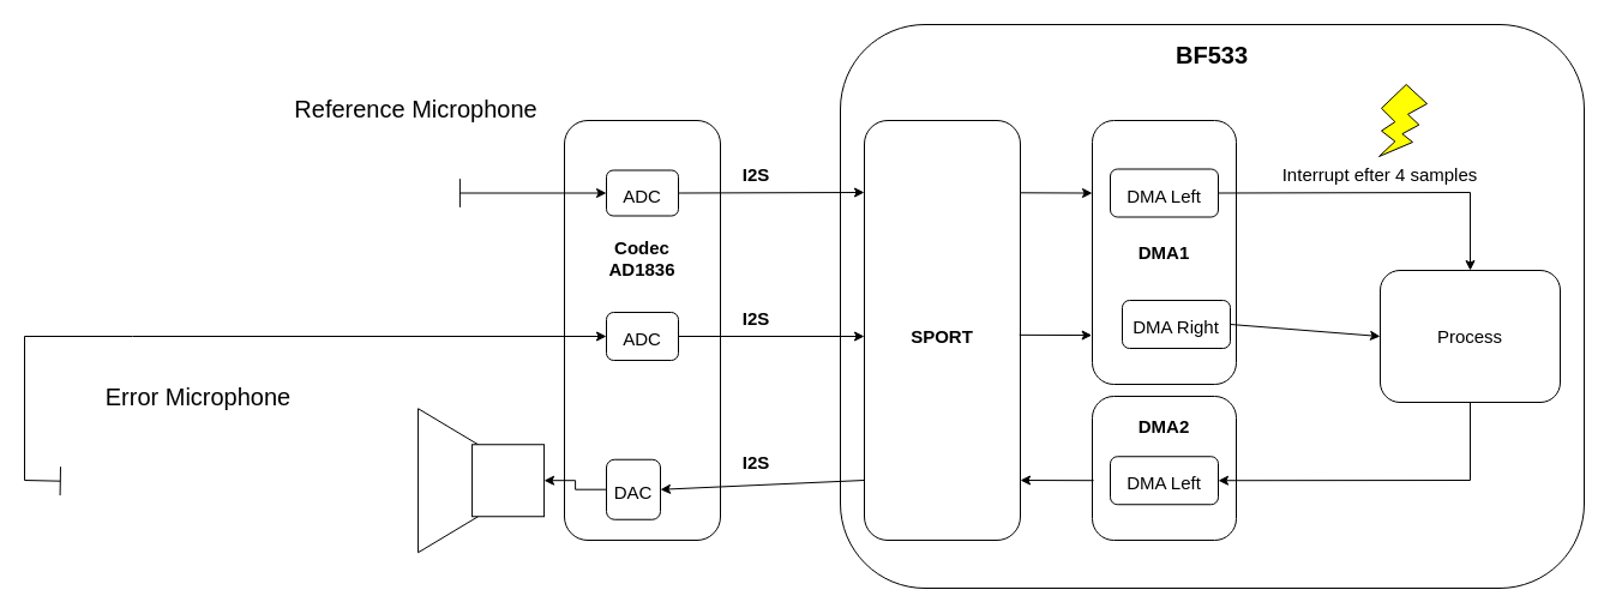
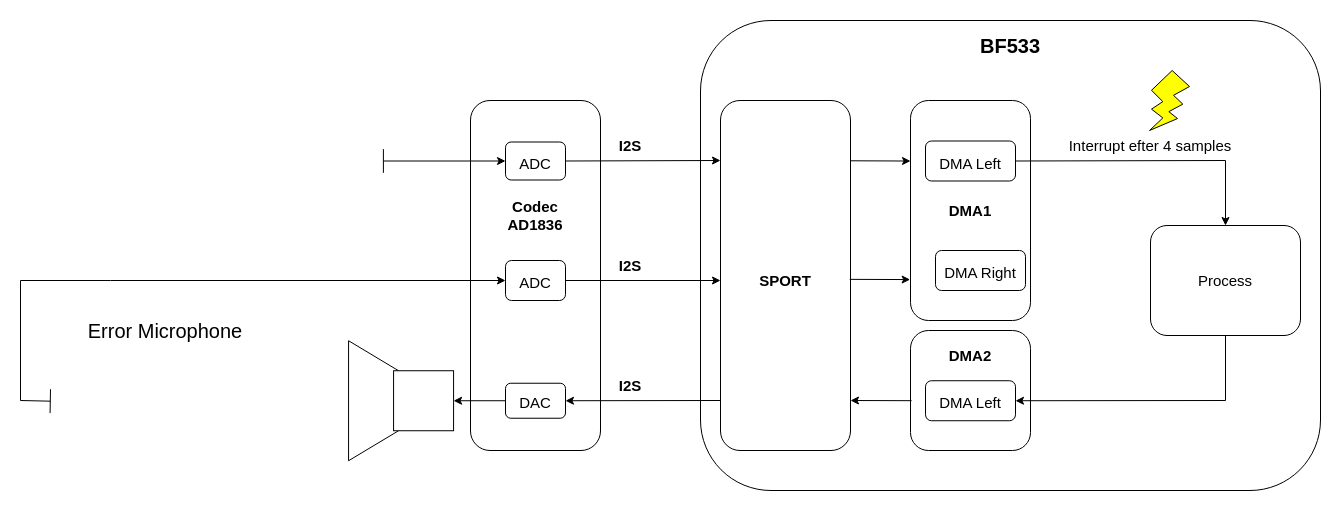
- <mxCell id="12" value="&lt;font style=&quot;font-size: 20px;&quot;&gt;Reference Microphone&lt;/font&gt;" style="text;html=1;strokeColor=none;fillColor=none;align=center;verticalAlign=middle;whiteSpace=wrap;rounded=0;" parent="1" vertex="1"><mxGeometry x="239.83" y="80" width="213.24" height="20" as="geometry" /></mxCell>
- <mxCell id="24" value="" style="endArrow=classic;html=1;rounded=0;fontSize=20;exitX=1;exitY=0.5;exitDx=0;exitDy=0;entryX=0;entryY=0.5;entryDx=0;entryDy=0;" parent="1" source="22" target="30" edge="1"><mxGeometry width="50" height="50" relative="1" as="geometry"><mxPoint x="891.77" y="277.17" as="sourcePoint" /><mxPoint x="960" y="280" as="targetPoint" /></mxGeometry></mxCell>
- <mxCell id="15" value="&lt;font style=&quot;font-size: 15px;&quot;&gt;DAC&lt;/font&gt;" style="rounded=1;whiteSpace=wrap;html=1;fontSize=20;" parent="1" vertex="1"><mxGeometry x="505" y="382.74" width="45" height="50" as="geometry" /></mxCell>
+ <mxCell id="15" value="&lt;font style=&quot;font-size: 15px;&quot;&gt;DAC&lt;/font&gt;" style="rounded=1;whiteSpace=wrap;html=1;fontSize=20;" parent="1" vertex="1"><mxGeometry x="505" y="382.74" width="60" height="35" as="geometry" /></mxCell>
